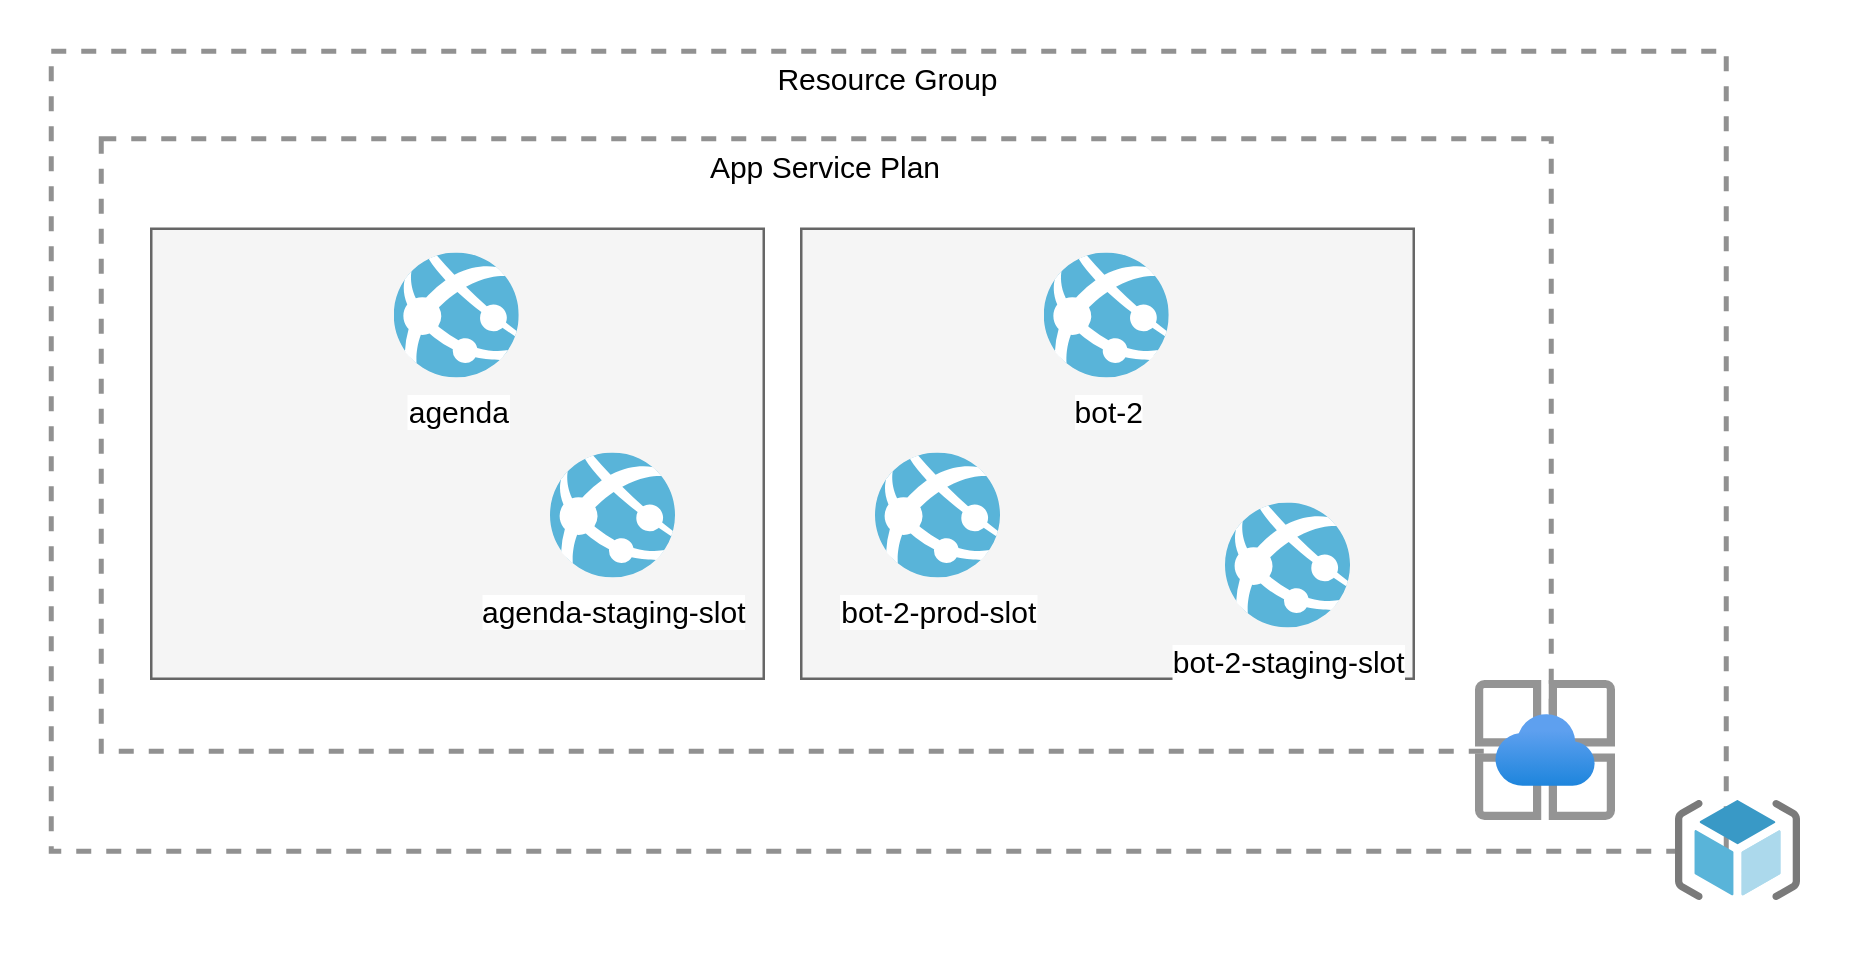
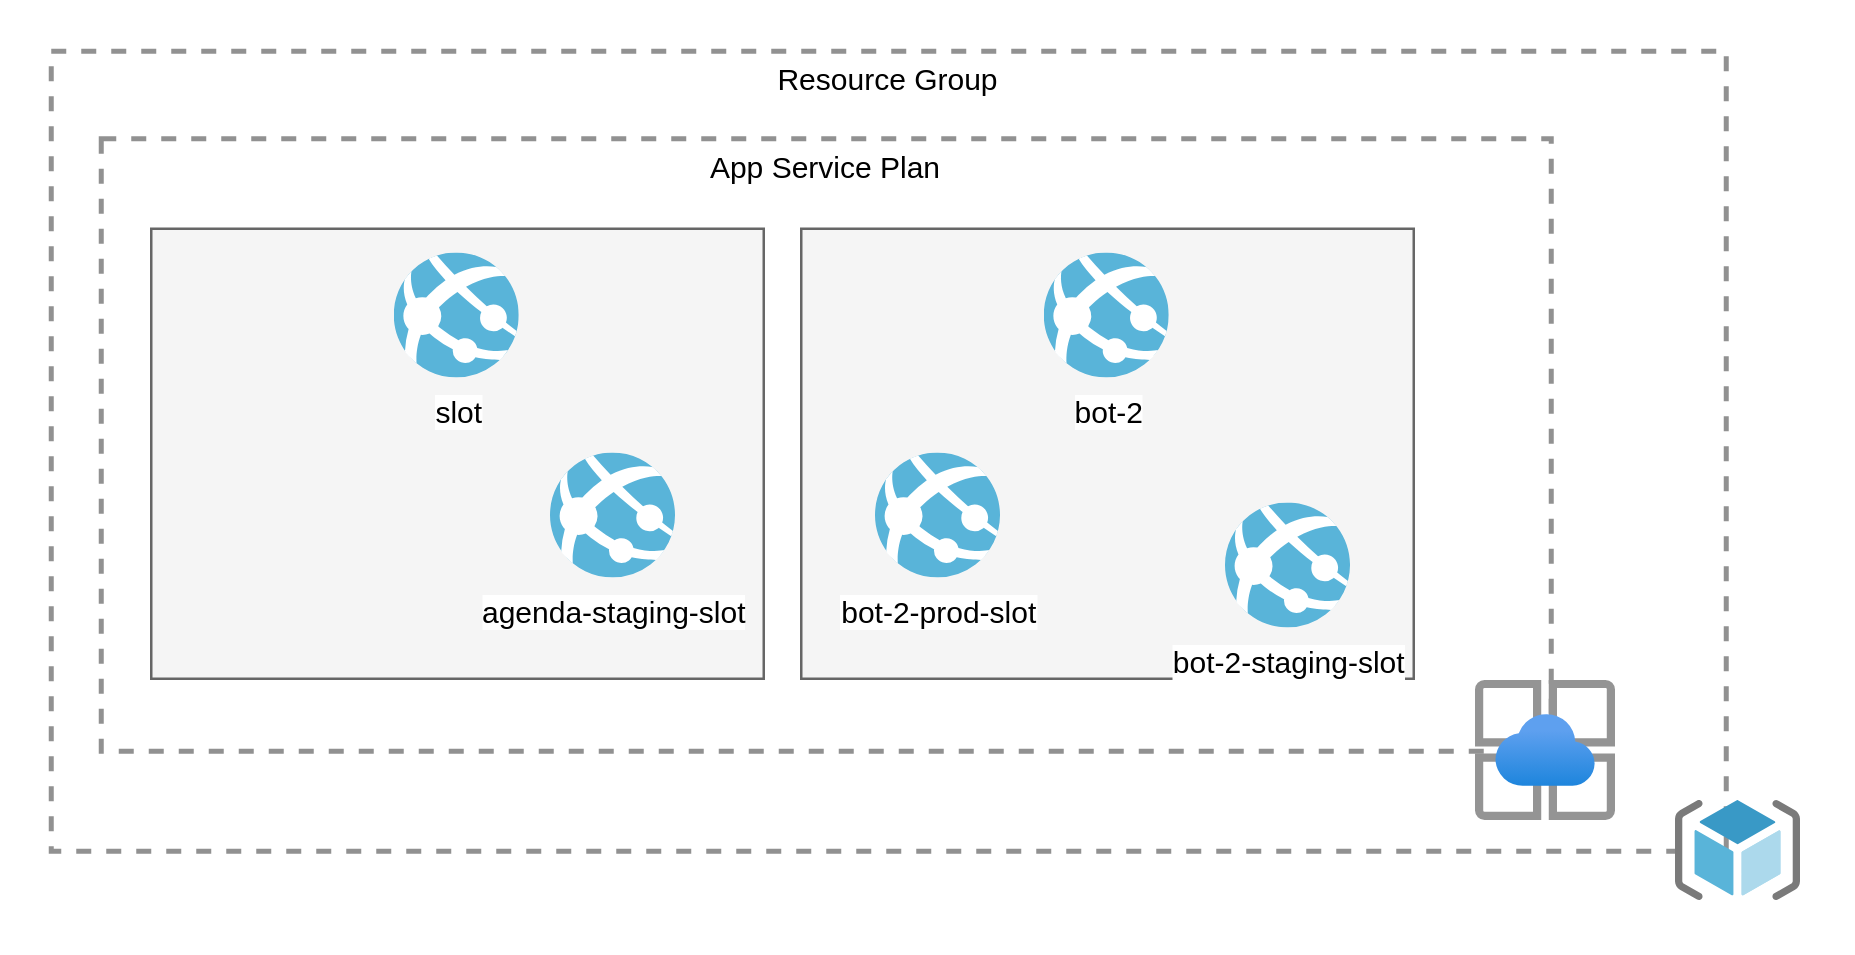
- <mxCell id="11" value="agenda" style="aspect=fixed;html=1;points=[];align=center;image;fontSize=12;image=img/lib/mscae/App_Services.svg;sketch=0;" vertex="1" parent="9"><mxGeometry x="97.5" y="10" width="50" height="50" as="geometry" /></mxCell>
+ <mxCell id="11" value="slot" style="aspect=fixed;html=1;points=[];align=center;image;fontSize=12;image=img/lib/mscae/App_Services.svg;sketch=0;" vertex="1" parent="9"><mxGeometry x="97.5" y="10" width="50" height="50" as="geometry" /></mxCell>
